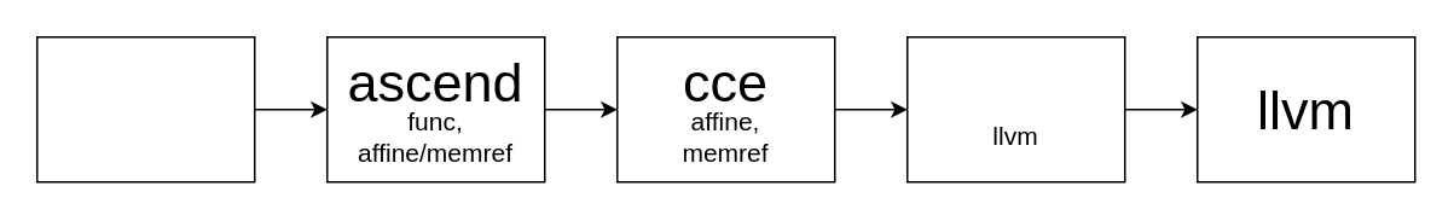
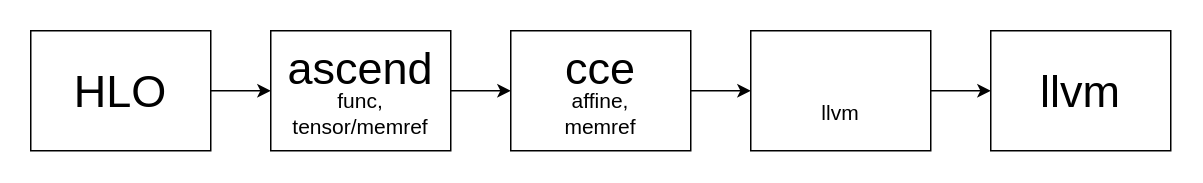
+ <mxCell id="11" value="&lt;font style=&quot;font-size: 30px;&quot;&gt;HLO&lt;/font&gt;" style="text;html=1;align=center;verticalAlign=middle;whiteSpace=wrap;rounded=0;" parent="1" vertex="1"><mxGeometry x="50" y="45" width="60" height="30" as="geometry" /></mxCell>
- <mxCell id="13" value="&lt;div style=&quot;font-size: 14px;&quot;&gt;&lt;font style=&quot;font-size: 14px;&quot;&gt;func,&lt;br&gt;&lt;/font&gt;&lt;/div&gt;&lt;div style=&quot;font-size: 14px;&quot;&gt;&lt;font style=&quot;font-size: 14px;&quot;&gt;&lt;font style=&quot;font-size: 14px;&quot;&gt;affine/memref&lt;/font&gt;&lt;font style=&quot;font-size: 14px;&quot;&gt;&lt;br&gt;&lt;/font&gt;&lt;/font&gt;&lt;/div&gt;" style="text;html=1;align=center;verticalAlign=middle;whiteSpace=wrap;rounded=0;" parent="1" vertex="1"><mxGeometry x="180" y="60" width="120" height="30" as="geometry" /></mxCell>
+ <mxCell id="13" value="&lt;div style=&quot;font-size: 14px;&quot;&gt;&lt;font style=&quot;font-size: 14px;&quot;&gt;func,&lt;br&gt;&lt;/font&gt;&lt;/div&gt;&lt;div style=&quot;font-size: 14px;&quot;&gt;&lt;font style=&quot;font-size: 14px;&quot;&gt;&lt;font style=&quot;font-size: 14px;&quot;&gt;tensor/memref&lt;/font&gt;&lt;font style=&quot;font-size: 14px;&quot;&gt;&lt;br&gt;&lt;/font&gt;&lt;/font&gt;&lt;/div&gt;" style="text;html=1;align=center;verticalAlign=middle;whiteSpace=wrap;rounded=0;" parent="1" vertex="1"><mxGeometry x="180" y="60" width="120" height="30" as="geometry" /></mxCell>
